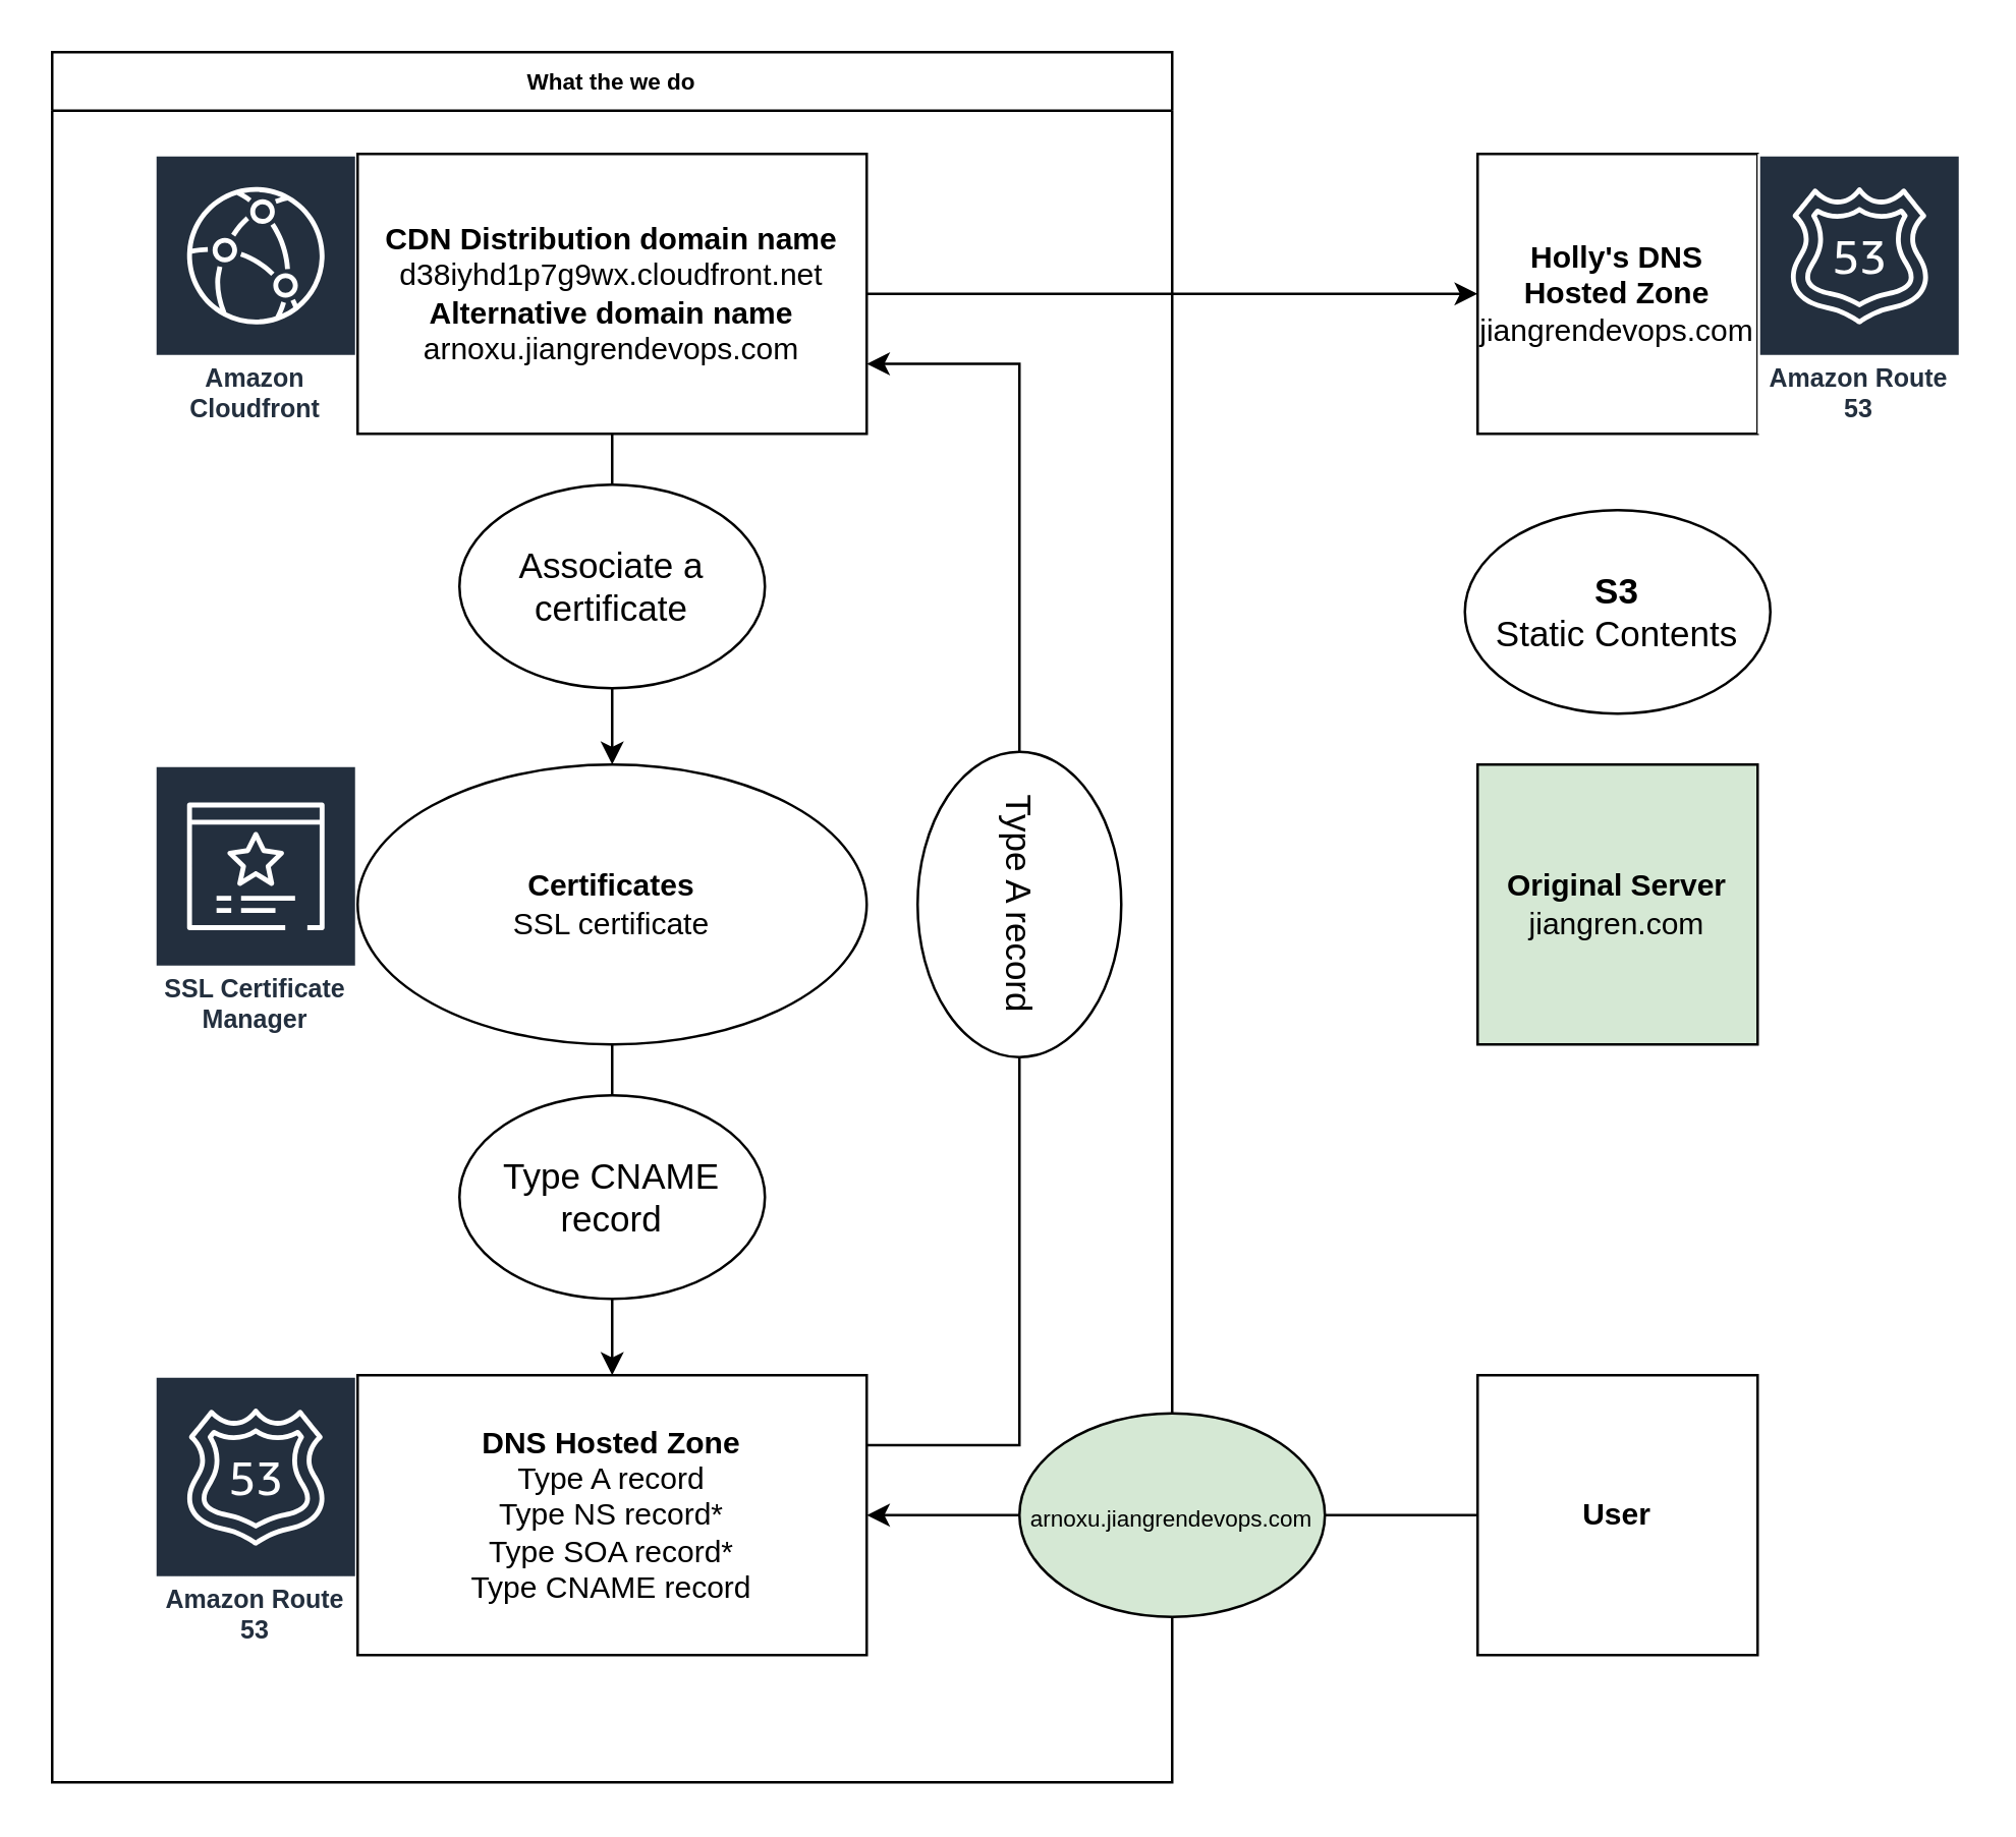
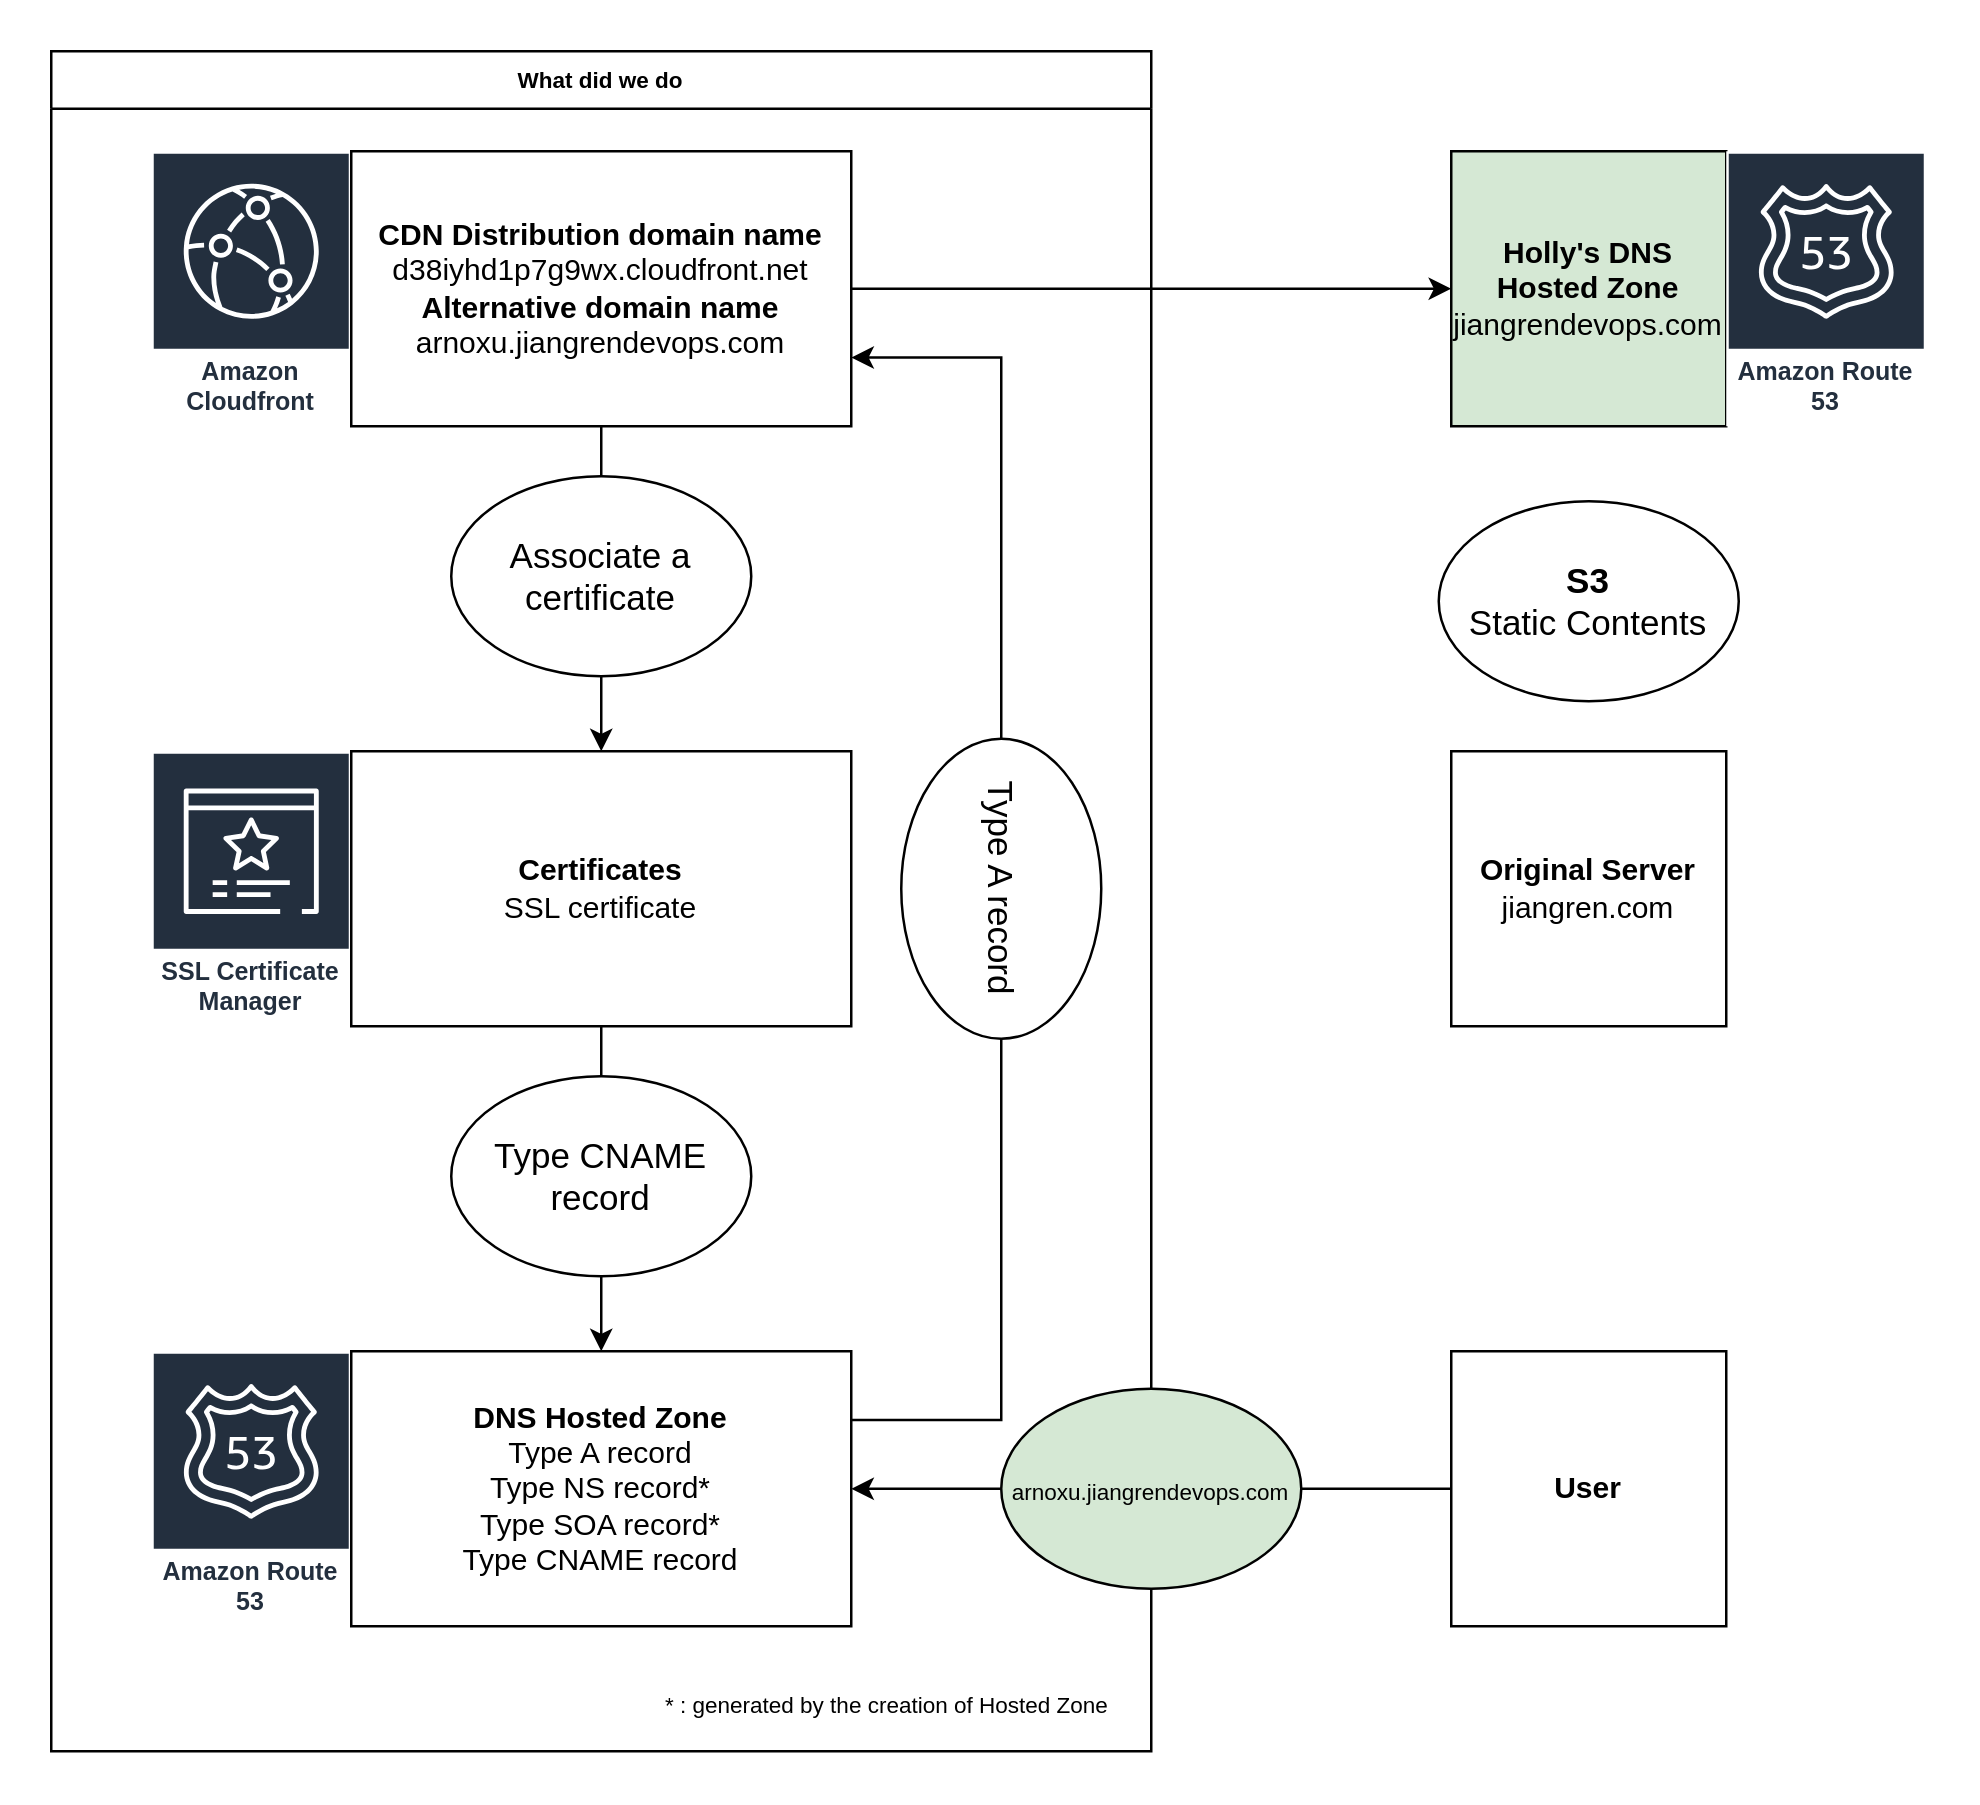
- <mxCell id="2" value="What the we do" style="swimlane;fontSize=9;" vertex="1" parent="1"><mxGeometry x="20" y="20" width="440" height="680" as="geometry" /></mxCell>
+ <mxCell id="2" value="What did we do" style="swimlane;fontSize=9;" vertex="1" parent="1"><mxGeometry x="20" y="20" width="440" height="680" as="geometry" /></mxCell>
- <mxCell id="4" value="&lt;b&gt;Holly's DNS Hosted Zone&lt;/b&gt;&lt;br&gt;jiangrendevops.com" style="rounded=0;whiteSpace=wrap;html=1;" vertex="1" parent="1"><mxGeometry x="580" y="60" width="110" height="110" as="geometry" /></mxCell>
+ <mxCell id="4" value="&lt;b&gt;Holly's DNS Hosted Zone&lt;/b&gt;&lt;br&gt;jiangrendevops.com" style="rounded=0;whiteSpace=wrap;html=1;fillColor=#d5e8d4;" vertex="1" parent="1"><mxGeometry x="580" y="60" width="110" height="110" as="geometry" /></mxCell>
- <mxCell id="14" value="&lt;b&gt;Certificates&lt;/b&gt;&lt;br&gt;SSL certificate" style="ellipse;whiteSpace=wrap;html=1;" vertex="1" parent="1"><mxGeometry x="140" y="300" width="200" height="110" as="geometry" /></mxCell>
+ <mxCell id="14" value="&lt;b&gt;Certificates&lt;/b&gt;&lt;br&gt;SSL certificate" style="rounded=0;whiteSpace=wrap;html=1;" vertex="1" parent="1"><mxGeometry x="140" y="300" width="200" height="110" as="geometry" /></mxCell>
- <mxCell id="22" value="&lt;b&gt;Original Server&lt;/b&gt;&lt;br&gt;jiangren.com" style="rounded=0;whiteSpace=wrap;html=1;fillColor=#d5e8d4;" vertex="1" parent="1"><mxGeometry x="580" y="300" width="110" height="110" as="geometry" /></mxCell>
+ <mxCell id="22" value="&lt;b&gt;Original Server&lt;/b&gt;&lt;br&gt;jiangren.com" style="rounded=0;whiteSpace=wrap;html=1;" vertex="1" parent="1"><mxGeometry x="580" y="300" width="110" height="110" as="geometry" /></mxCell>
+ <mxCell id="3" value="* : generated by the creation of Hosted Zone  " style="text;strokeColor=none;fillColor=none;align=left;verticalAlign=top;spacingLeft=4;spacingRight=4;overflow=hidden;rotatable=0;points=[[0,0.5],[1,0.5]];portConstraint=eastwest;fontSize=9;" vertex="1" parent="2"><mxGeometry x="240" y="650" width="190" height="26" as="geometry" /></mxCell>
